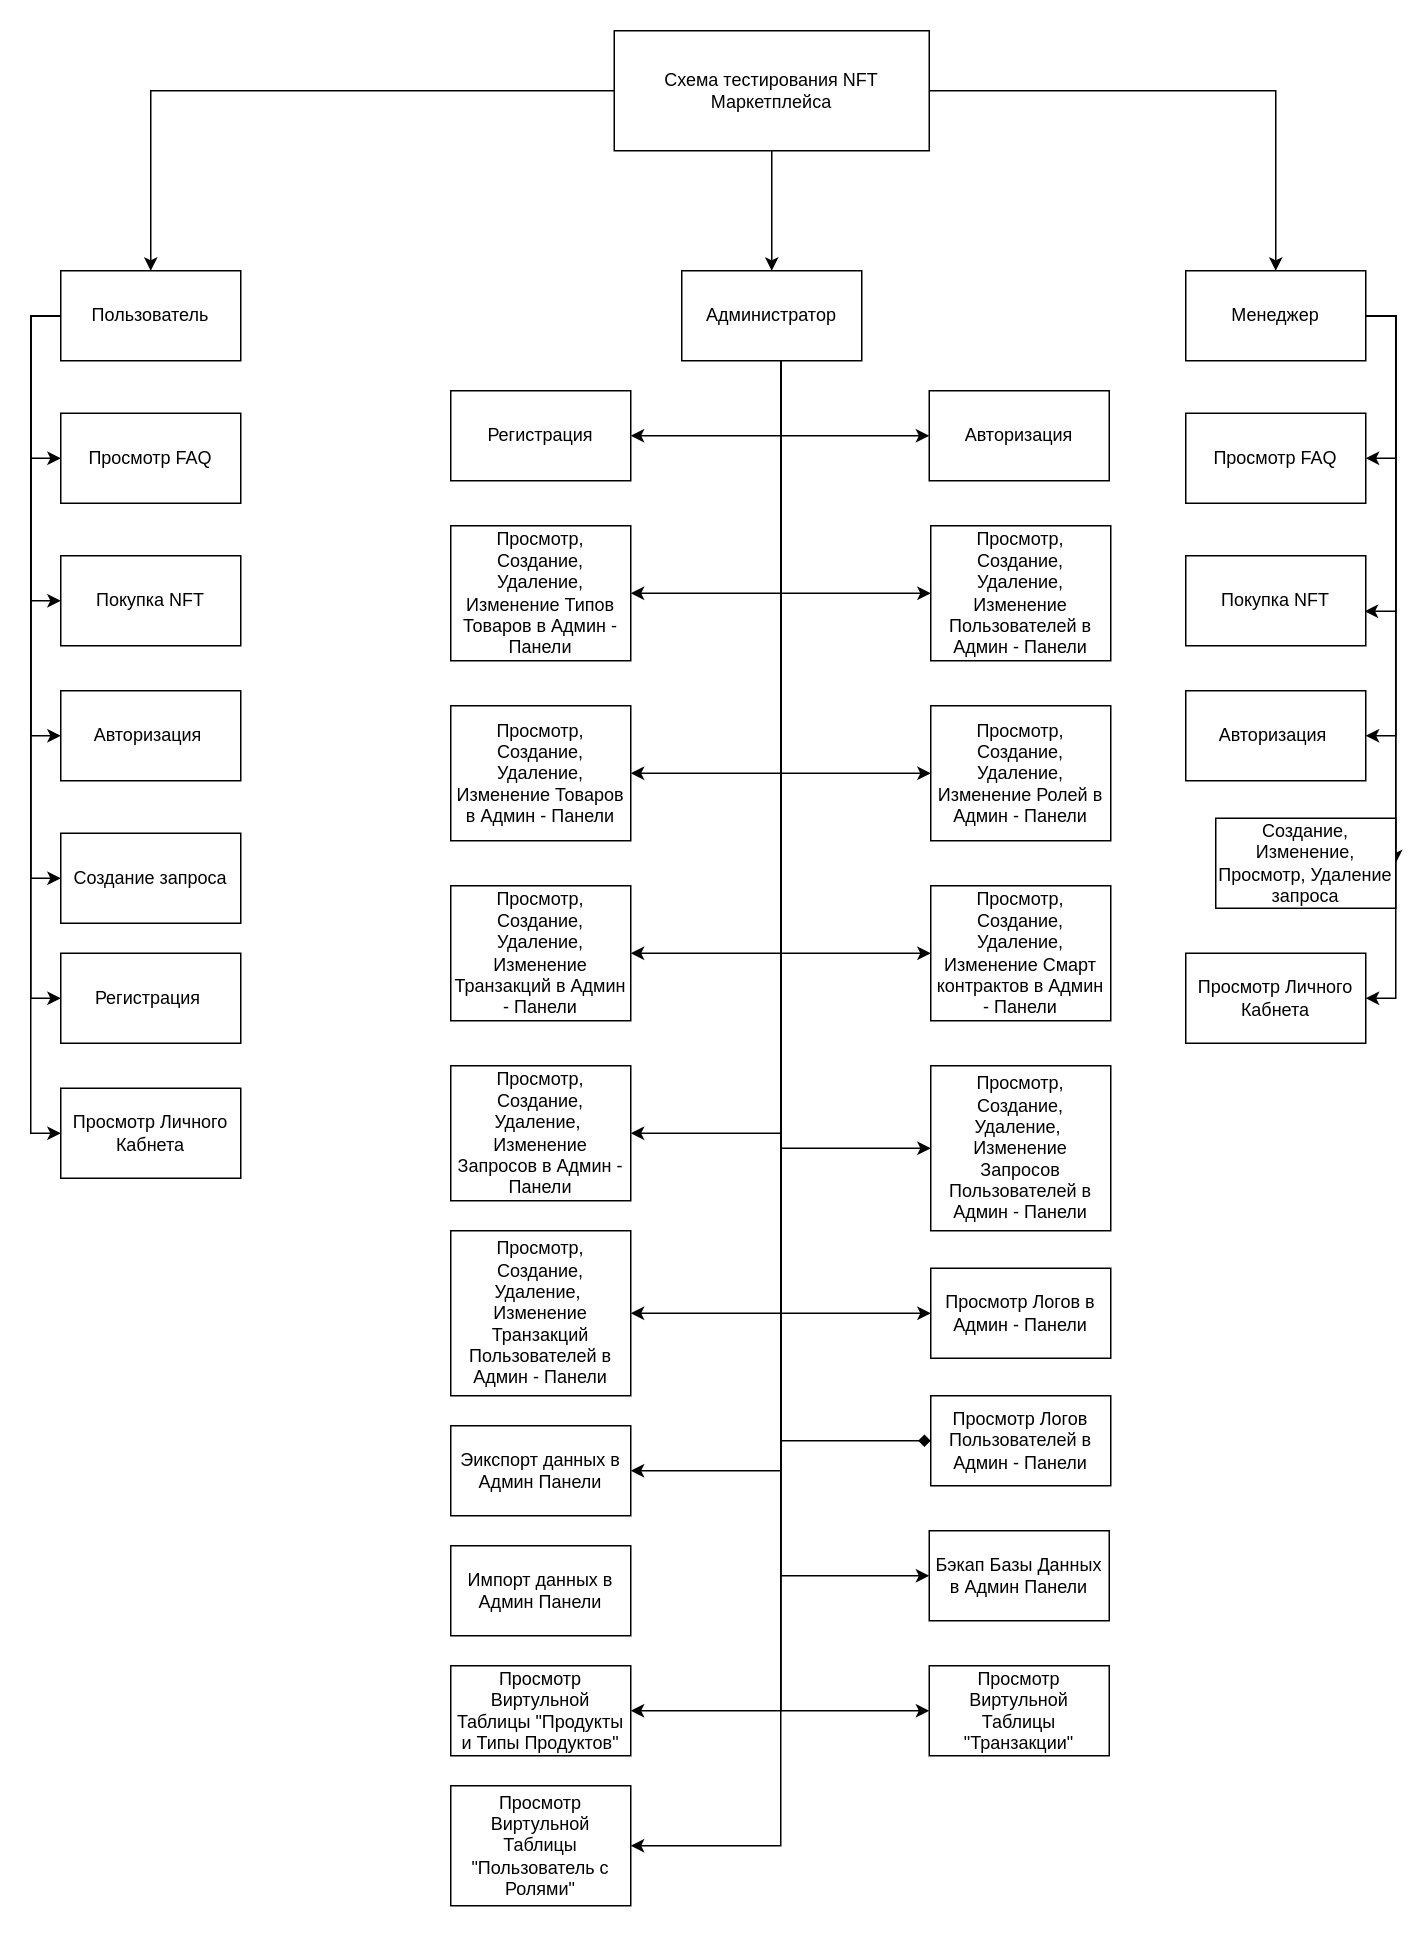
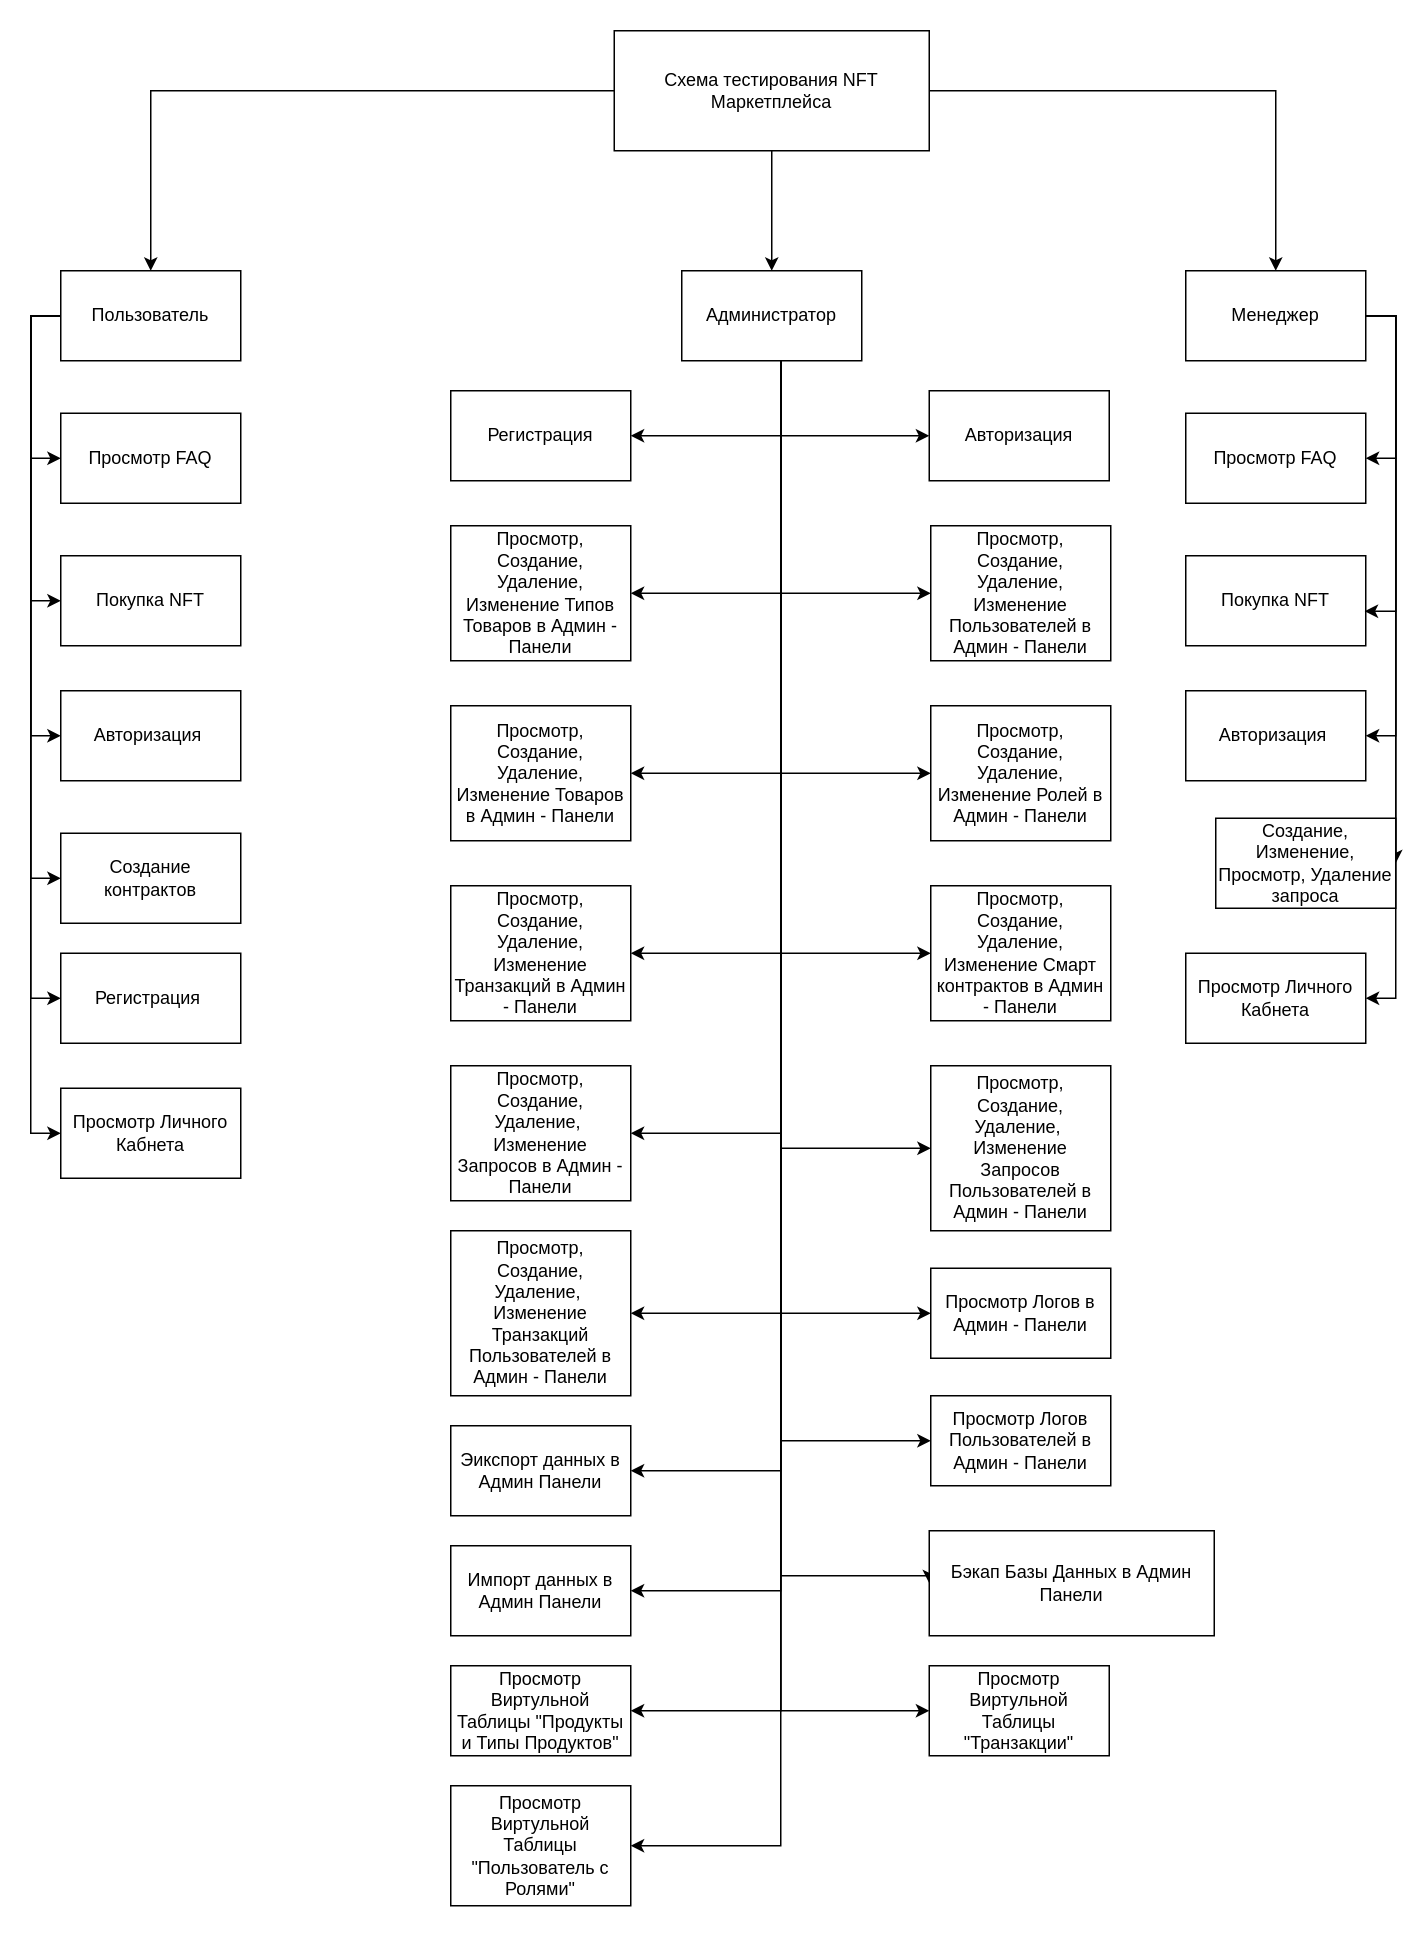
- <mxCell id="57" value="Создание запроса" style="rounded=0;whiteSpace=wrap;html=1;" vertex="1" parent="1"><mxGeometry x="40" y="555" width="120" height="60" as="geometry" /></mxCell>
+ <mxCell id="57" value="Создание контрактов" style="rounded=0;whiteSpace=wrap;html=1;" vertex="1" parent="1"><mxGeometry x="40" y="555" width="120" height="60" as="geometry" /></mxCell>
- <mxCell id="31" style="edgeStyle=orthogonalEdgeStyle;rounded=0;orthogonalLoop=1;jettySize=auto;html=1;entryX=0;entryY=0.5;entryDx=0;entryDy=0;endArrow=diamond;" parent="1" source="37" target="49" edge="1"><mxGeometry relative="1" as="geometry"><Array as="points"><mxPoint x="520" y="960" /></Array></mxGeometry></mxCell>
+ <mxCell id="31" style="edgeStyle=orthogonalEdgeStyle;rounded=0;orthogonalLoop=1;jettySize=auto;html=1;entryX=0;entryY=0.5;entryDx=0;entryDy=0;" parent="1" source="37" target="49" edge="1"><mxGeometry relative="1" as="geometry"><Array as="points"><mxPoint x="520" y="960" /></Array></mxGeometry></mxCell>
- <mxCell id="53" value="Бэкап Базы Данных в Админ Панели" style="rounded=0;whiteSpace=wrap;html=1;" parent="1" vertex="1"><mxGeometry x="619" y="1020" width="120" height="60" as="geometry" /></mxCell>
+ <mxCell id="53" value="Бэкап Базы Данных в Админ Панели" style="rounded=0;whiteSpace=wrap;html=1;" parent="1" vertex="1"><mxGeometry x="619" y="1020" width="190" height="70" as="geometry" /></mxCell>
+ <mxCell id="32" style="edgeStyle=orthogonalEdgeStyle;rounded=0;orthogonalLoop=1;jettySize=auto;html=1;entryX=1;entryY=0.5;entryDx=0;entryDy=0;" parent="1" source="37" target="52" edge="1"><mxGeometry relative="1" as="geometry"><Array as="points"><mxPoint x="520" y="1060" /></Array></mxGeometry></mxCell>
